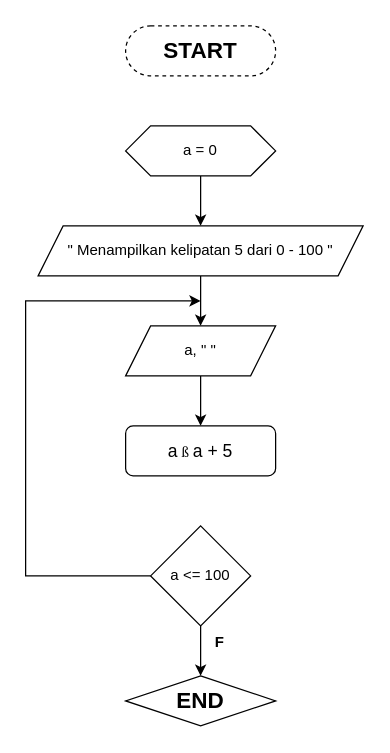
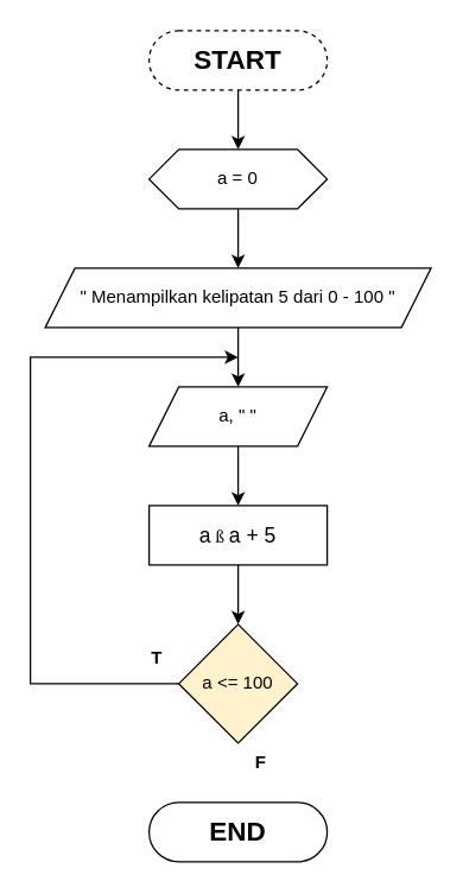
+ <mxCell id="2" style="edgeStyle=orthogonalEdgeStyle;rounded=0;orthogonalLoop=1;jettySize=auto;html=1;exitX=0.5;exitY=1;exitDx=0;exitDy=0;entryX=0.5;entryY=0;entryDx=0;entryDy=0;" edge="1" parent="1" source="3" target="6"><mxGeometry relative="1" as="geometry" /></mxCell>
- <mxCell id="12" value="&lt;p class=&quot;MsoListParagraph&quot;&gt;&lt;font style=&quot;font-size: 14px;&quot;&gt;a&lt;/font&gt;&amp;nbsp;&lt;span style=&quot;font-family: Wingdings;&quot; lang=&quot;EN-US&quot;&gt;ß&lt;/span&gt;&lt;span style=&quot;font-family:&amp;quot;Times New Roman&amp;quot;,serif&quot; lang=&quot;EN-US&quot;&gt; &lt;/span&gt;&lt;span style=&quot;&quot; lang=&quot;EN-US&quot;&gt;&lt;font style=&quot;font-size: 14px;&quot;&gt;a + 5&lt;/font&gt;&lt;/span&gt;&lt;/p&gt;" style="whiteSpace=wrap;html=1;rounded=1;" vertex="1" parent="1"><mxGeometry x="100" y="340" width="120" height="40" as="geometry" /></mxCell>
+ <mxCell id="12" value="&lt;p class=&quot;MsoListParagraph&quot;&gt;&lt;font style=&quot;font-size: 14px;&quot;&gt;a&lt;/font&gt;&amp;nbsp;&lt;span style=&quot;font-family: Wingdings;&quot; lang=&quot;EN-US&quot;&gt;ß&lt;/span&gt;&lt;span style=&quot;font-family:&amp;quot;Times New Roman&amp;quot;,serif&quot; lang=&quot;EN-US&quot;&gt; &lt;/span&gt;&lt;span style=&quot;&quot; lang=&quot;EN-US&quot;&gt;&lt;font style=&quot;font-size: 14px;&quot;&gt;a + 5&lt;/font&gt;&lt;/span&gt;&lt;/p&gt;" style="rounded=0;whiteSpace=wrap;html=1;" vertex="1" parent="1"><mxGeometry x="100" y="340" width="120" height="40" as="geometry" /></mxCell>
+ <mxCell id="11" style="edgeStyle=orthogonalEdgeStyle;rounded=0;orthogonalLoop=1;jettySize=auto;html=1;exitX=0.5;exitY=1;exitDx=0;exitDy=0;entryX=0.5;entryY=0;entryDx=0;entryDy=0;" edge="1" parent="1" source="12" target="15"><mxGeometry relative="1" as="geometry" /></mxCell>
+ <mxCell id="17" value="&lt;b&gt;T&lt;/b&gt;" style="text;html=1;align=center;verticalAlign=middle;resizable=0;points=[];autosize=1;strokeColor=none;fillColor=none;" vertex="1" parent="1"><mxGeometry x="90" y="428" width="30" height="30" as="geometry" /></mxCell>
- <mxCell id="15" value="a &amp;lt;= 100" style="rhombus;whiteSpace=wrap;html=1;" vertex="1" parent="1"><mxGeometry x="120" y="420" width="80" height="80" as="geometry" /></mxCell>
+ <mxCell id="15" value="a &amp;lt;= 100" style="rhombus;whiteSpace=wrap;html=1;fillColor=#fff2cc;" vertex="1" parent="1"><mxGeometry x="120" y="420" width="80" height="80" as="geometry" /></mxCell>
- <mxCell id="13" style="edgeStyle=orthogonalEdgeStyle;rounded=0;orthogonalLoop=1;jettySize=auto;html=1;exitX=0.5;exitY=1;exitDx=0;exitDy=0;entryX=0.5;entryY=0;entryDx=0;entryDy=0;" edge="1" parent="1" source="15" target="4"><mxGeometry relative="1" as="geometry" /></mxCell>
- <mxCell id="4" value="&lt;b&gt;&lt;font style=&quot;font-size: 18px;&quot;&gt;END&lt;/font&gt;&lt;/b&gt;" style="rhombus;whiteSpace=wrap;html=1;arcSize=50;" vertex="1" parent="1"><mxGeometry x="100" y="540" width="120" height="40" as="geometry" /></mxCell>
+ <mxCell id="4" value="&lt;b&gt;&lt;font style=&quot;font-size: 18px;&quot;&gt;END&lt;/font&gt;&lt;/b&gt;" style="rounded=1;whiteSpace=wrap;html=1;arcSize=50;" vertex="1" parent="1"><mxGeometry x="100" y="540" width="120" height="40" as="geometry" /></mxCell>
